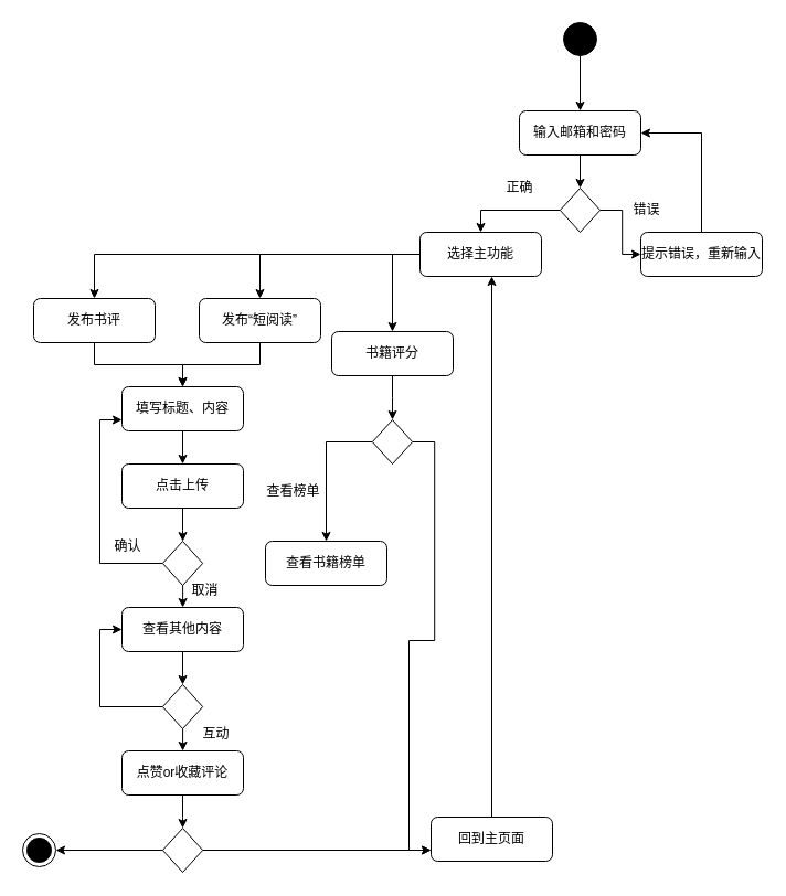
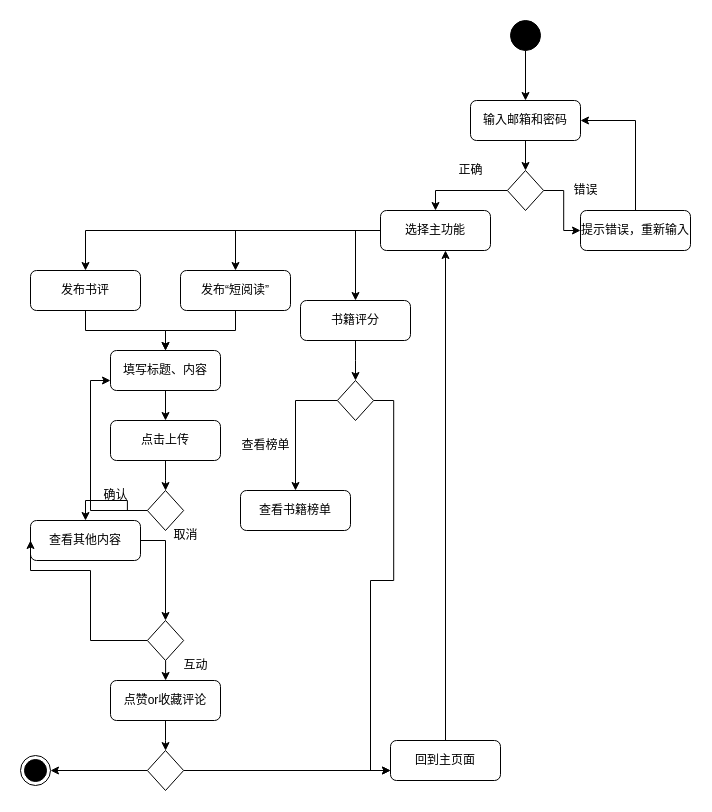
- <mxCell id="29" value="查看其他内容" style="rounded=1;whiteSpace=wrap;html=1;" vertex="1" parent="1"><mxGeometry x="110" y="550" width="110" height="40" as="geometry" /></mxCell>
+ <mxCell id="29" value="查看其他内容" style="rounded=1;whiteSpace=wrap;html=1;" vertex="1" parent="1"><mxGeometry x="30" y="520" width="110" height="40" as="geometry" /></mxCell>
